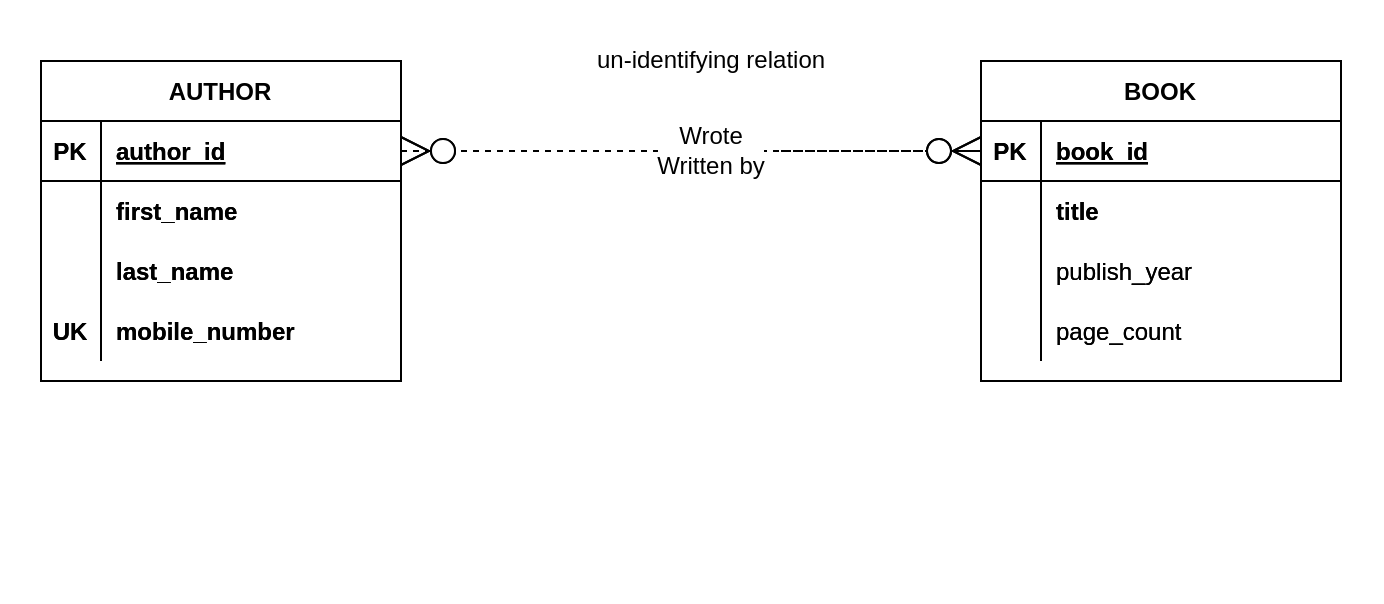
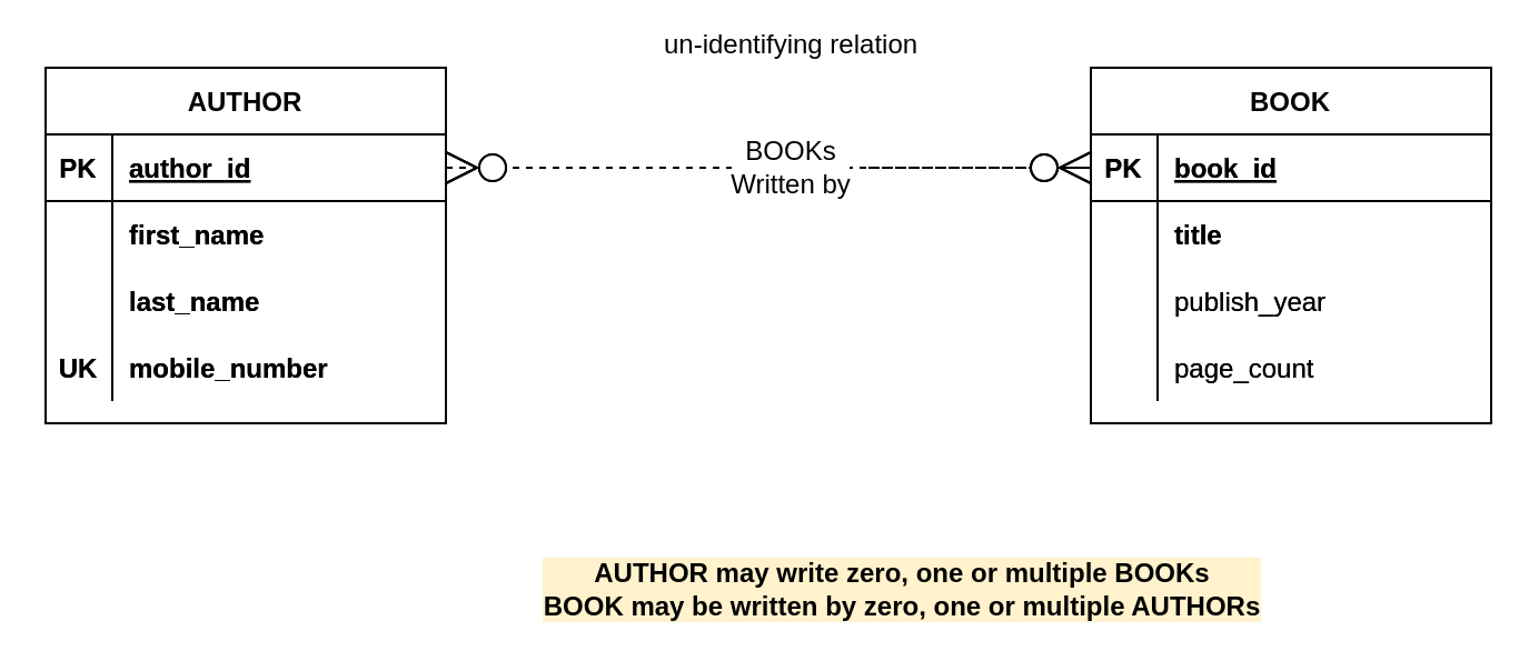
- <mxCell id="59" value="un-identifying relation" style="text;html=1;resizable=0;autosize=1;align=center;verticalAlign=middle;points=[];fillColor=none;strokeColor=none;rounded=0;labelBackgroundColor=#FFFFFF;" vertex="1" parent="1"><mxGeometry x="295" y="20" width="120" height="20" as="geometry" /></mxCell>
+ <mxCell id="59" value="un-identifying relation" style="text;html=1;resizable=0;autosize=1;align=center;verticalAlign=middle;points=[];fillColor=none;strokeColor=none;rounded=0;labelBackgroundColor=#FFFFFF;" vertex="1" parent="1"><mxGeometry x="295" y="10" width="120" height="20" as="geometry" /></mxCell>
- <mxCell id="56" value="Wrote&lt;br&gt;Written by" style="text;html=1;resizable=0;autosize=1;align=center;verticalAlign=middle;points=[];fillColor=none;strokeColor=none;rounded=0;labelBackgroundColor=default;" vertex="1" parent="1"><mxGeometry x="320" y="60" width="70" height="30" as="geometry" /></mxCell>
+ <mxCell id="56" value="BOOKs&lt;br&gt;Written by" style="text;html=1;resizable=0;autosize=1;align=center;verticalAlign=middle;points=[];fillColor=none;strokeColor=none;rounded=0;labelBackgroundColor=default;" vertex="1" parent="1"><mxGeometry x="320" y="60" width="70" height="30" as="geometry" /></mxCell>
+ <mxCell id="58" value="&lt;b&gt;AUTHOR may write zero, one or multiple BOOKs&lt;br&gt;BOOK may be written by zero, one or multiple AUTHORs&lt;/b&gt;" style="text;html=1;resizable=0;autosize=1;align=center;verticalAlign=middle;points=[];fillColor=none;strokeColor=none;rounded=0;labelBackgroundColor=#FFF2CC;" vertex="1" parent="1"><mxGeometry x="240" y="250" width="330" height="30" as="geometry" /></mxCell>
